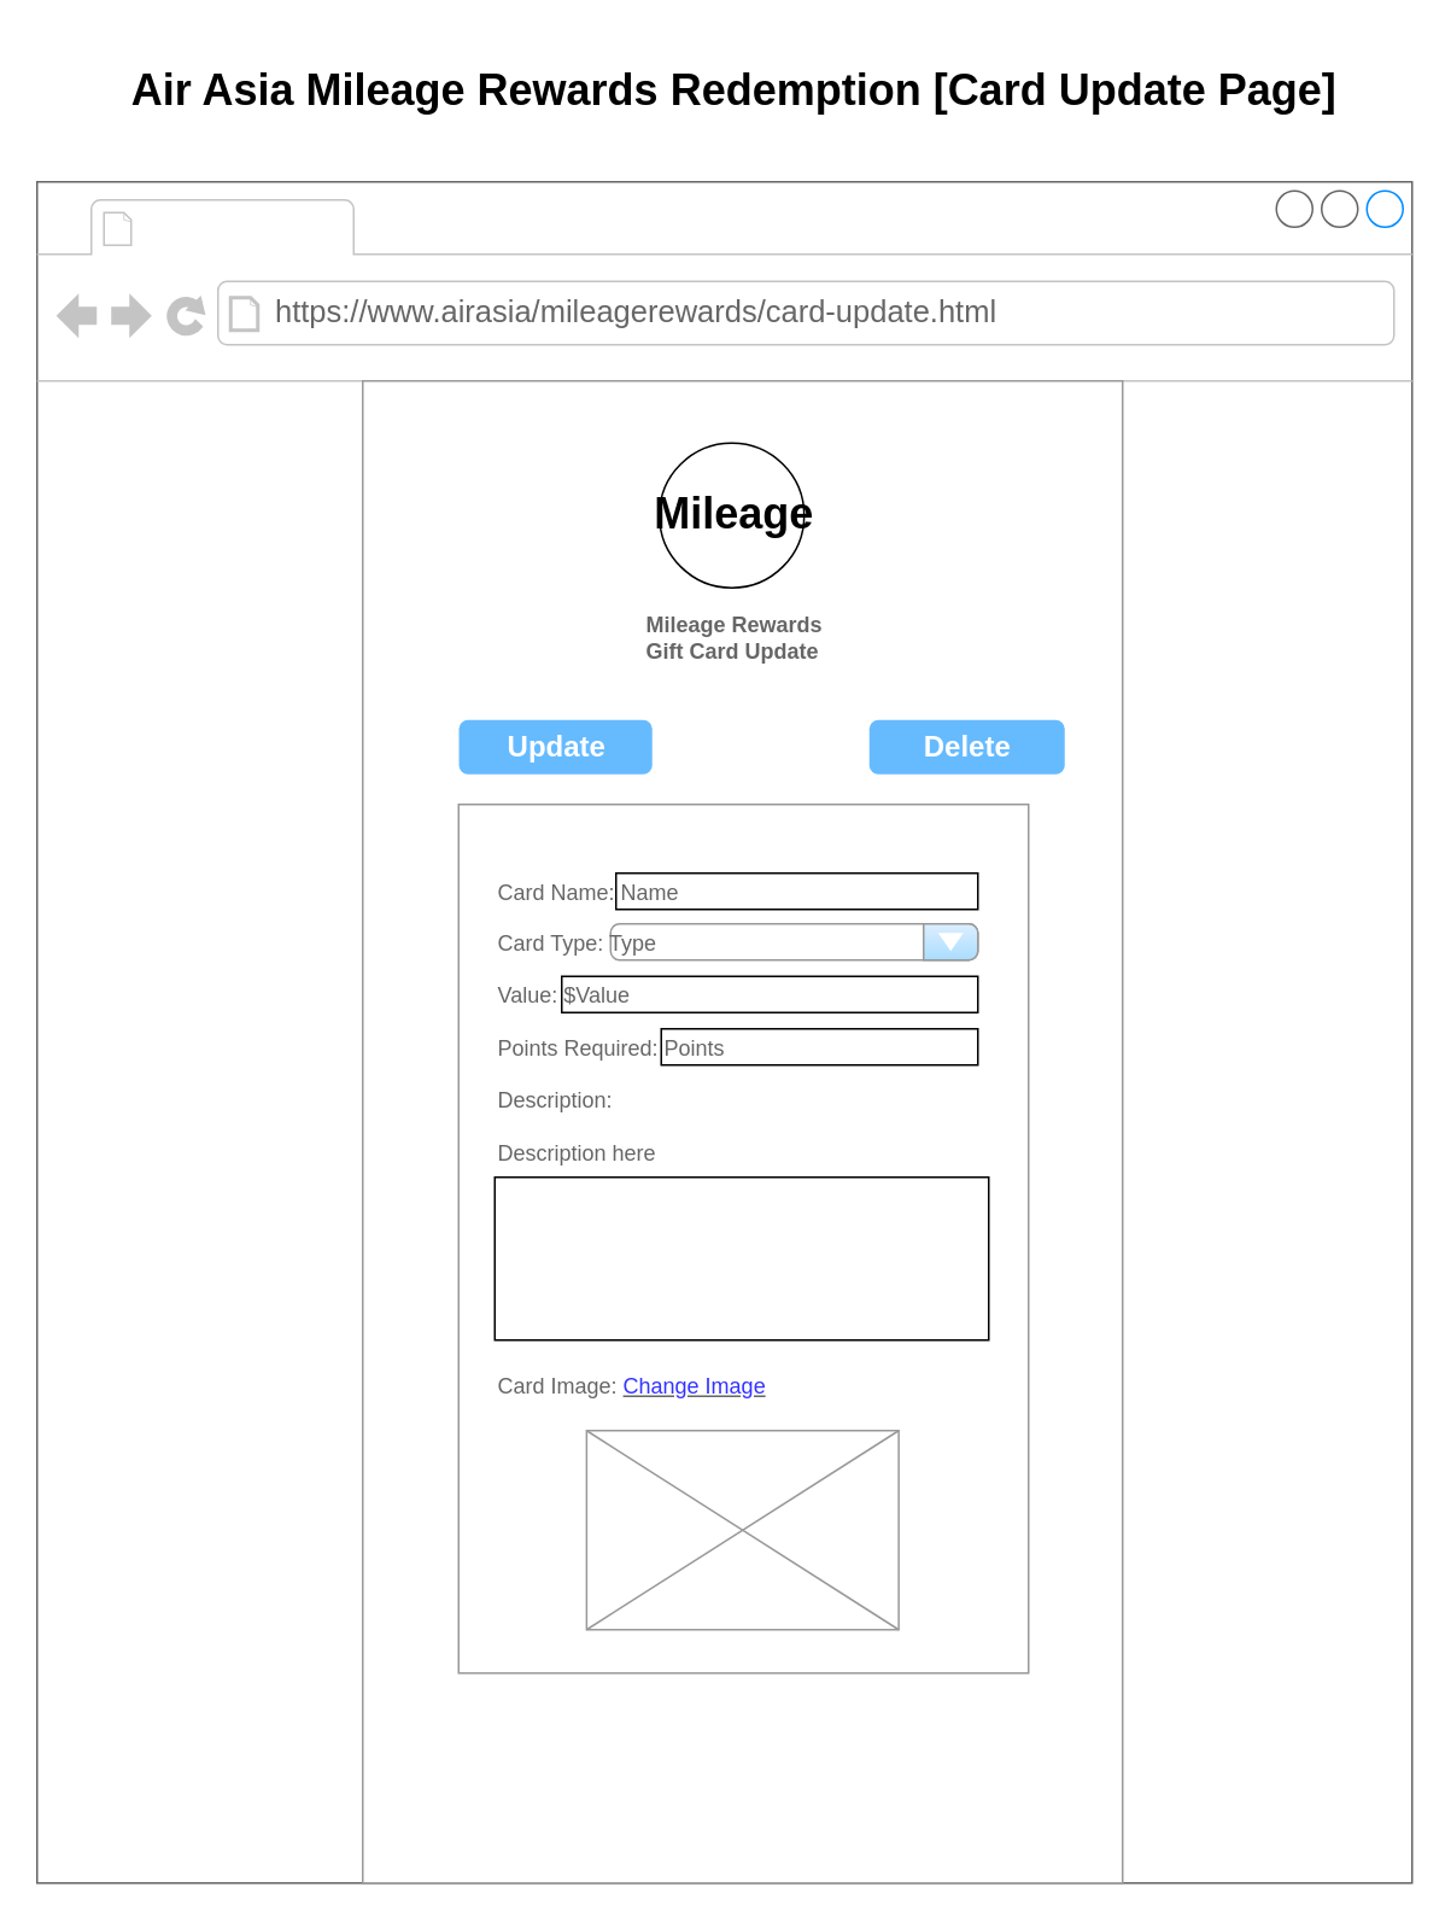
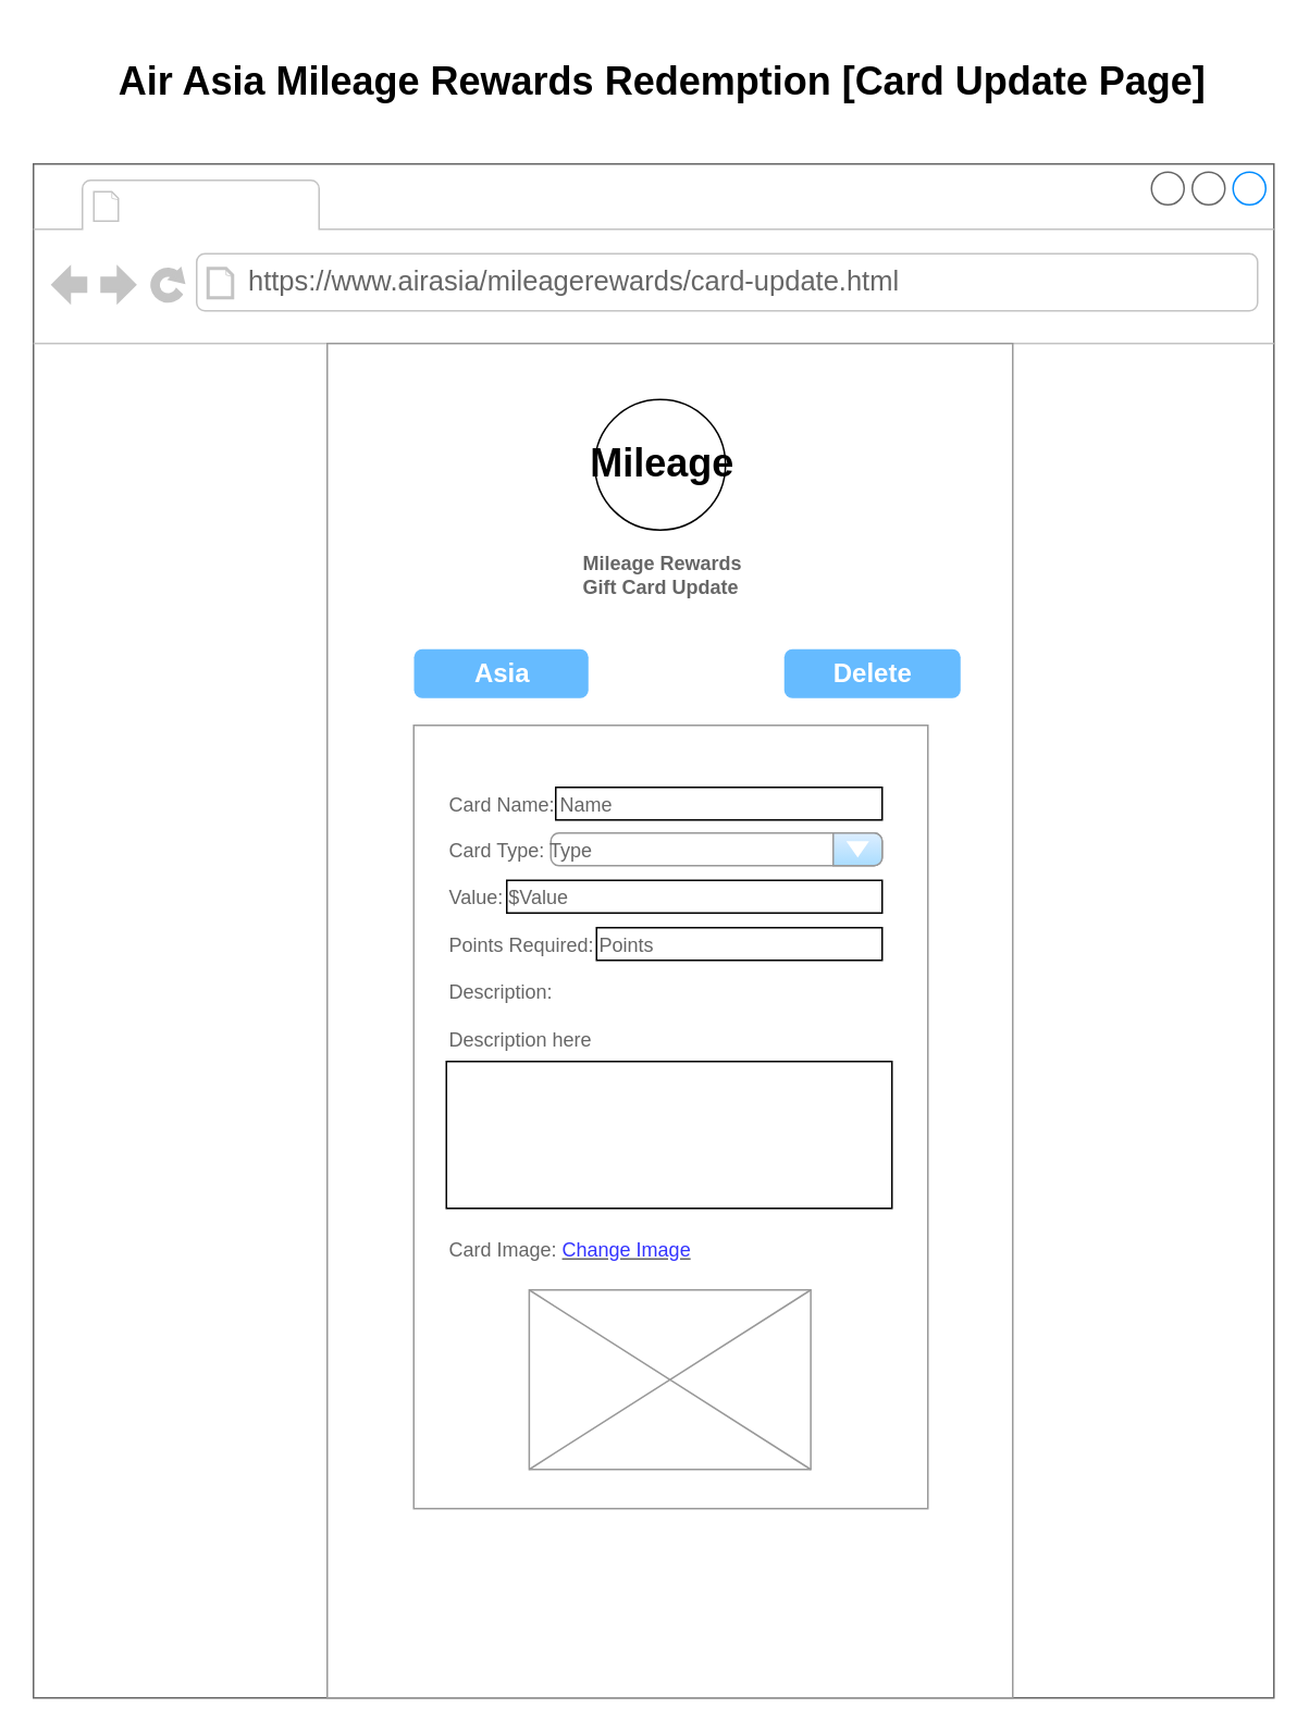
- <mxCell id="9" value="Update" style="strokeWidth=1;shadow=0;dashed=0;align=center;html=1;shape=mxgraph.mockup.forms.rrect;rSize=5;strokeColor=none;fontColor=#ffffff;fillColor=#66bbff;fontSize=16;fontStyle=1;" vertex="1" parent="4"><mxGeometry x="53.18" y="187.3" width="106.82" height="30" as="geometry" /></mxCell>
+ <mxCell id="9" value="Asia" style="strokeWidth=1;shadow=0;dashed=0;align=center;html=1;shape=mxgraph.mockup.forms.rrect;rSize=5;strokeColor=none;fontColor=#ffffff;fillColor=#66bbff;fontSize=16;fontStyle=1;" vertex="1" parent="4"><mxGeometry x="53.18" y="187.3" width="106.82" height="30" as="geometry" /></mxCell>
